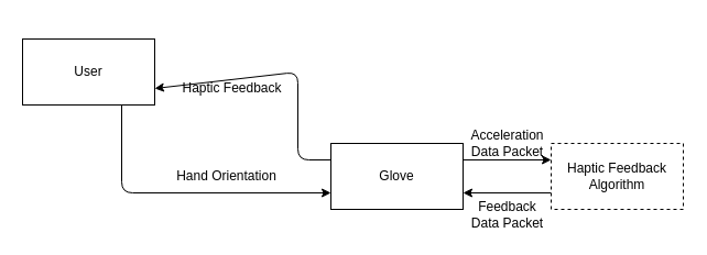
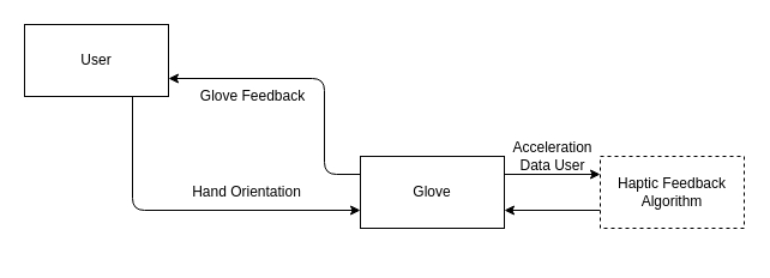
- <mxCell id="3" value="&lt;font color=&quot;#000000&quot;&gt;User&lt;/font&gt;" style="whiteSpace=wrap;html=1;fillColor=#FFFFFF;" parent="1" vertex="1"><mxGeometry x="20" y="35" width="120" height="60" as="geometry" /></mxCell>
+ <mxCell id="3" value="&lt;font color=&quot;#000000&quot;&gt;User&lt;/font&gt;" style="whiteSpace=wrap;html=1;fillColor=#FFFFFF;" parent="1" vertex="1"><mxGeometry x="20" y="20" width="120" height="60" as="geometry" /></mxCell>
- <mxCell id="9" value="Haptic Feedback" style="text;html=1;align=center;verticalAlign=middle;resizable=0;points=[];autosize=1;strokeColor=none;fillColor=none;fontColor=#000000;" parent="1" vertex="1"><mxGeometry x="155" y="70" width="110" height="20" as="geometry" /></mxCell>
+ <mxCell id="9" value="Glove Feedback" style="text;html=1;align=center;verticalAlign=middle;resizable=0;points=[];autosize=1;strokeColor=none;fillColor=none;fontColor=#000000;" parent="1" vertex="1"><mxGeometry x="155" y="70" width="110" height="20" as="geometry" /></mxCell>
- <mxCell id="11" value="Acceleration&lt;br&gt;Data Packet" style="text;html=1;align=center;verticalAlign=middle;resizable=0;points=[];autosize=1;strokeColor=none;fillColor=none;fontColor=#000000;" parent="1" vertex="1"><mxGeometry x="420" y="115" width="80" height="30" as="geometry" /></mxCell>
+ <mxCell id="11" value="Acceleration&lt;br&gt;Data User" style="text;html=1;align=center;verticalAlign=middle;resizable=0;points=[];autosize=1;strokeColor=none;fillColor=none;fontColor=#000000;" parent="1" vertex="1"><mxGeometry x="420" y="115" width="80" height="30" as="geometry" /></mxCell>
- <mxCell id="12" value="Feedback&lt;br&gt;Data Packet" style="text;html=1;align=center;verticalAlign=middle;resizable=0;points=[];autosize=1;strokeColor=none;fillColor=none;fontColor=#000000;" parent="1" vertex="1"><mxGeometry x="420" y="180" width="80" height="30" as="geometry" /></mxCell>
